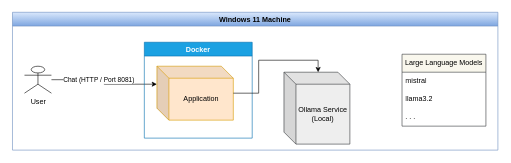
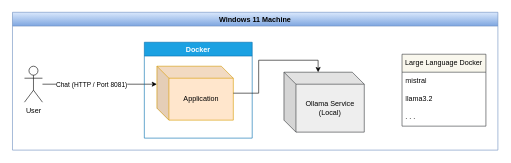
- <mxCell id="9" value="Large Language Models" style="swimlane;fontStyle=0;childLayout=stackLayout;horizontal=1;startSize=30;horizontalStack=0;resizeParent=1;resizeParentMax=0;resizeLast=0;collapsible=1;marginBottom=0;whiteSpace=wrap;html=1;fillColor=#f9f7ed;strokeColor=#36393d;" vertex="1" parent="2"><mxGeometry x="650" y="70" width="140" height="120" as="geometry" /></mxCell>
+ <mxCell id="9" value="Large Language Docker" style="swimlane;fontStyle=0;childLayout=stackLayout;horizontal=1;startSize=30;horizontalStack=0;resizeParent=1;resizeParentMax=0;resizeLast=0;collapsible=1;marginBottom=0;whiteSpace=wrap;html=1;fillColor=#f9f7ed;strokeColor=#36393d;" vertex="1" parent="2"><mxGeometry x="650" y="70" width="140" height="120" as="geometry" /></mxCell>
- <mxCell id="5" value="User" style="shape=umlActor;verticalLabelPosition=bottom;verticalAlign=top;html=1;outlineConnect=0;" vertex="1" parent="2"><mxGeometry x="20" y="90" width="45" height="45" as="geometry" /></mxCell>
+ <mxCell id="5" value="User" style="shape=umlActor;verticalLabelPosition=bottom;verticalAlign=top;html=1;outlineConnect=0;" vertex="1" parent="2"><mxGeometry x="20" y="90" width="30" height="60" as="geometry" /></mxCell>
- <mxCell id="8" value="Ollama Service&lt;br&gt;(Local)" style="shape=cube;whiteSpace=wrap;html=1;boundedLbl=1;backgroundOutline=1;darkOpacity=0.05;darkOpacity2=0.1;fillColor=#eeeeee;strokeColor=#36393d;" vertex="1" parent="2"><mxGeometry x="453" y="100" width="110" height="120" as="geometry" /></mxCell>
+ <mxCell id="8" value="Ollama Service&lt;br&gt;(Local)" style="shape=cube;whiteSpace=wrap;html=1;boundedLbl=1;backgroundOutline=1;darkOpacity=0.05;darkOpacity2=0.1;fillColor=#eeeeee;strokeColor=#36393d;" vertex="1" parent="2"><mxGeometry x="453" y="100" width="134" height="100" as="geometry" /></mxCell>
